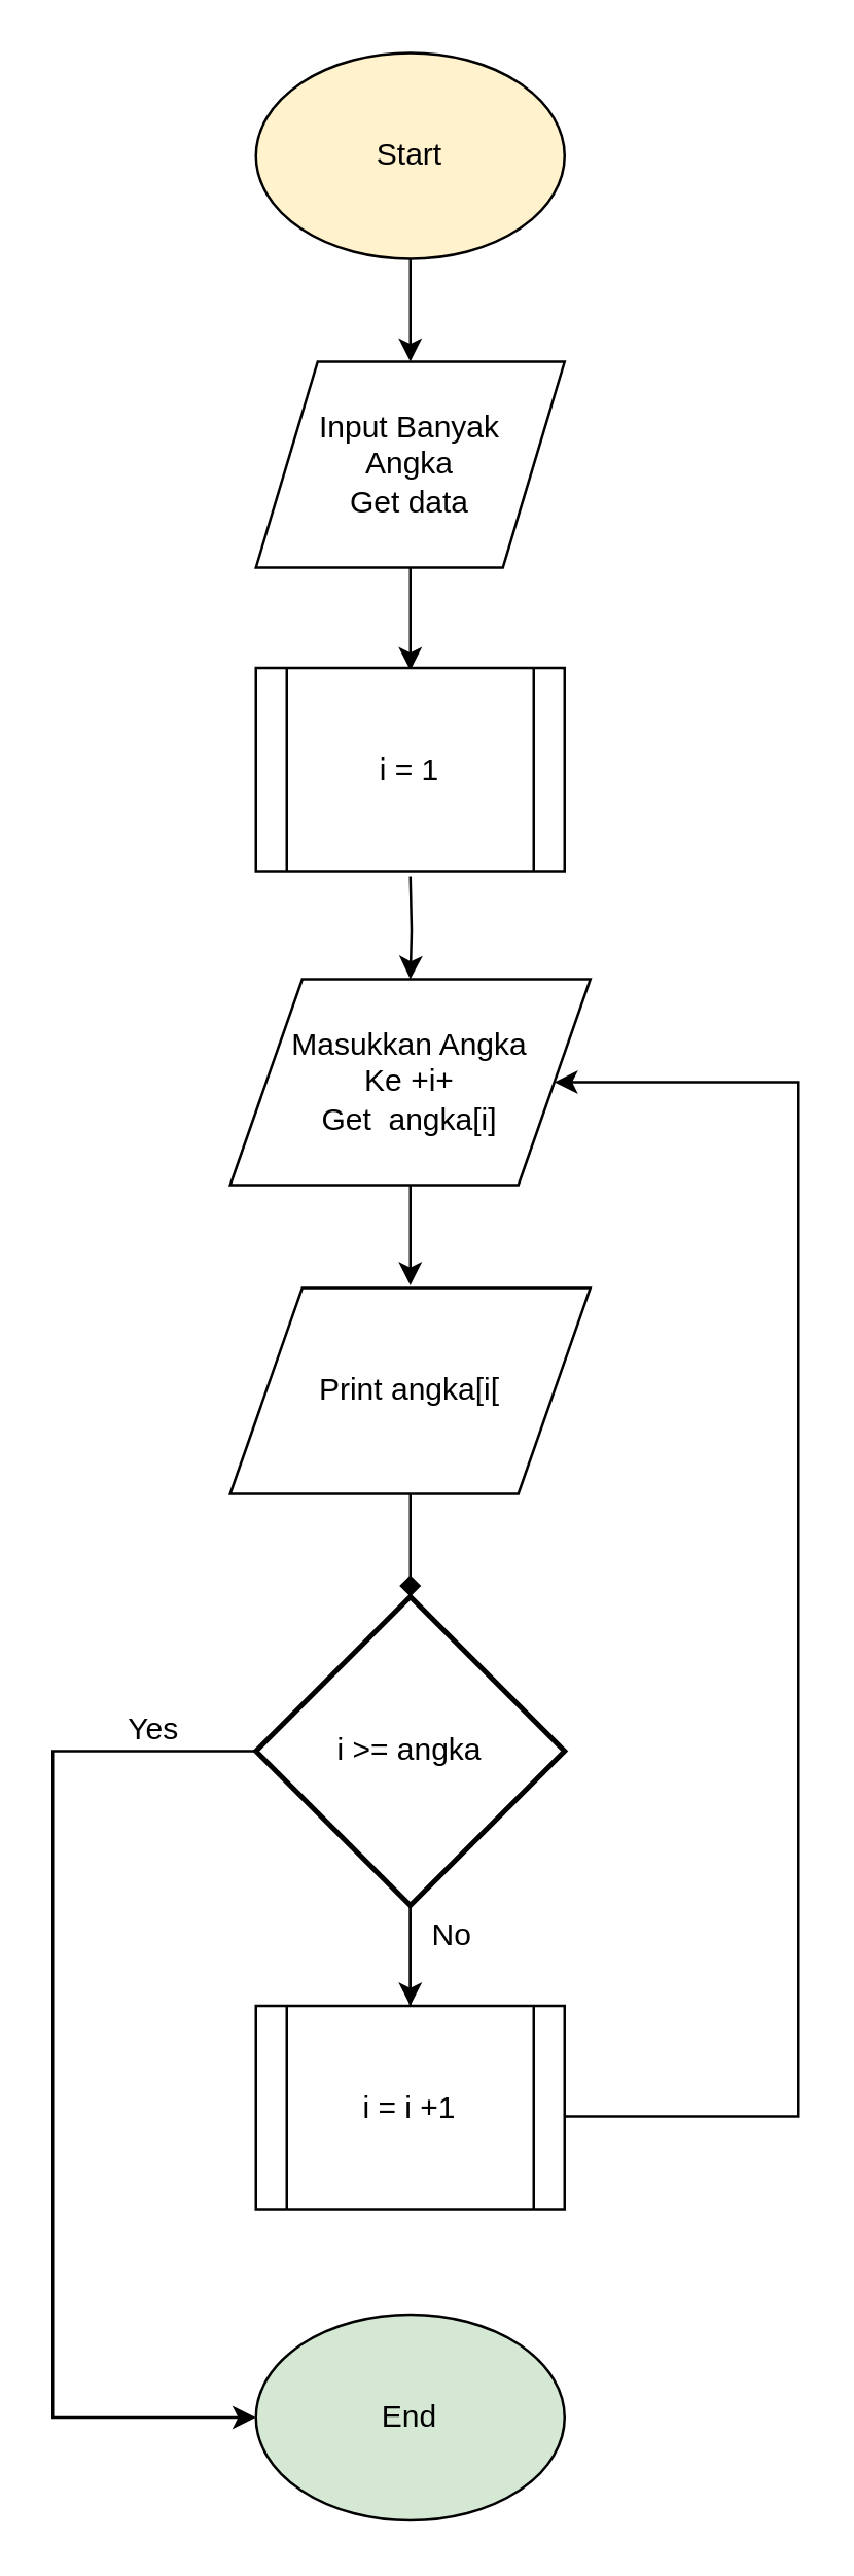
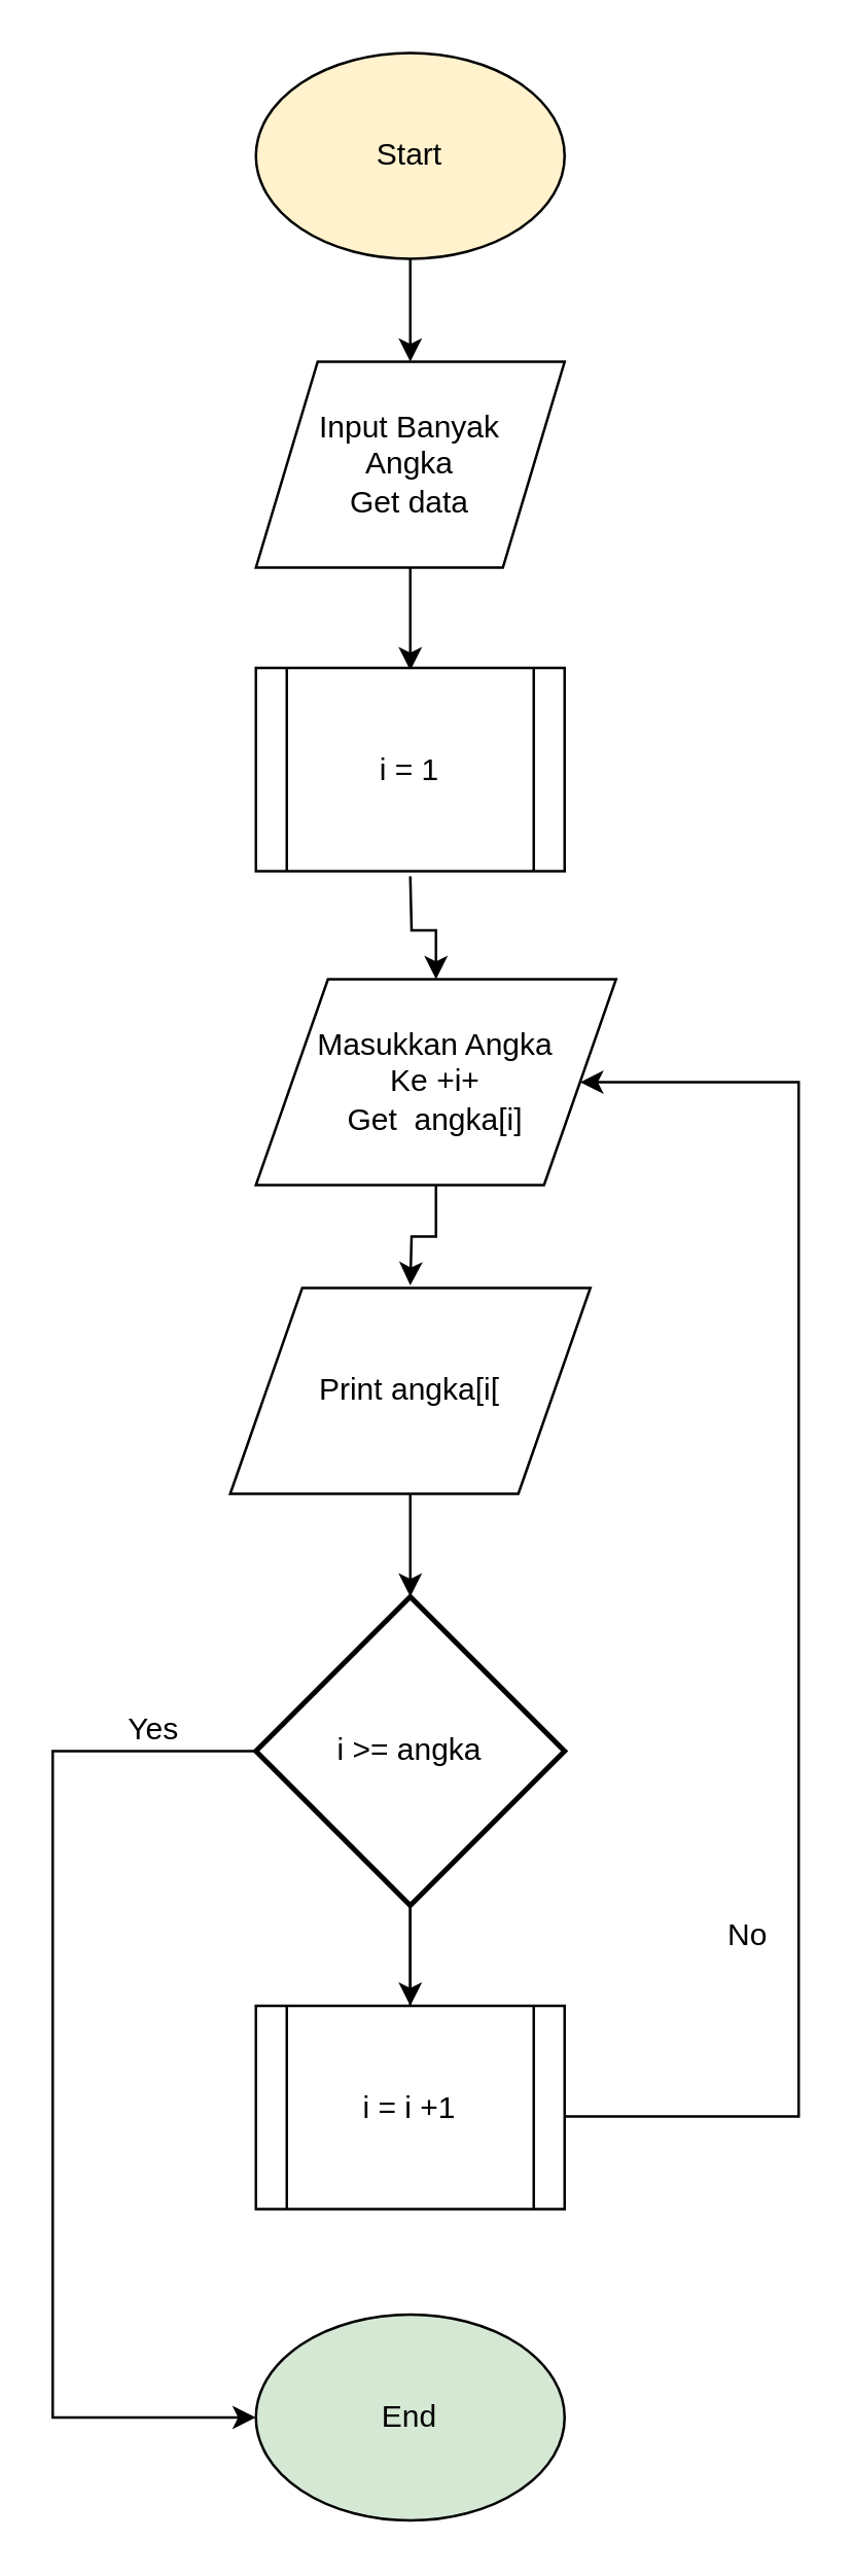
- <mxCell id="8" value="Masukkan Angka&lt;br&gt;Ke +i+&lt;br&gt;Get&amp;nbsp; angka[i]" style="shape=parallelogram;perimeter=parallelogramPerimeter;whiteSpace=wrap;html=1;" parent="1" vertex="1"><mxGeometry x="89" y="380" width="140" height="80" as="geometry" /></mxCell>
+ <mxCell id="8" value="Masukkan Angka&lt;br&gt;Ke +i+&lt;br&gt;Get&amp;nbsp; angka[i]" style="shape=parallelogram;perimeter=parallelogramPerimeter;whiteSpace=wrap;html=1;" parent="1" vertex="1"><mxGeometry x="99" y="380" width="140" height="80" as="geometry" /></mxCell>
- <mxCell id="9" value="" style="edgeStyle=orthogonalEdgeStyle;rounded=0;orthogonalLoop=1;jettySize=auto;html=1;endArrow=diamond;" parent="1" source="10" target="14" edge="1"><mxGeometry relative="1" as="geometry" /></mxCell>
+ <mxCell id="9" value="" style="edgeStyle=orthogonalEdgeStyle;rounded=0;orthogonalLoop=1;jettySize=auto;html=1;" parent="1" source="10" target="14" edge="1"><mxGeometry relative="1" as="geometry" /></mxCell>
- <mxCell id="18" value="No" style="text;html=1;align=center;verticalAlign=middle;resizable=0;points=[];autosize=1;" vertex="1" parent="1"><mxGeometry x="160" y="742" width="30" height="20" as="geometry" /></mxCell>
+ <mxCell id="18" value="No" style="text;html=1;align=center;verticalAlign=middle;resizable=0;points=[];autosize=1;" vertex="1" parent="1"><mxGeometry x="275" y="742" width="30" height="20" as="geometry" /></mxCell>
